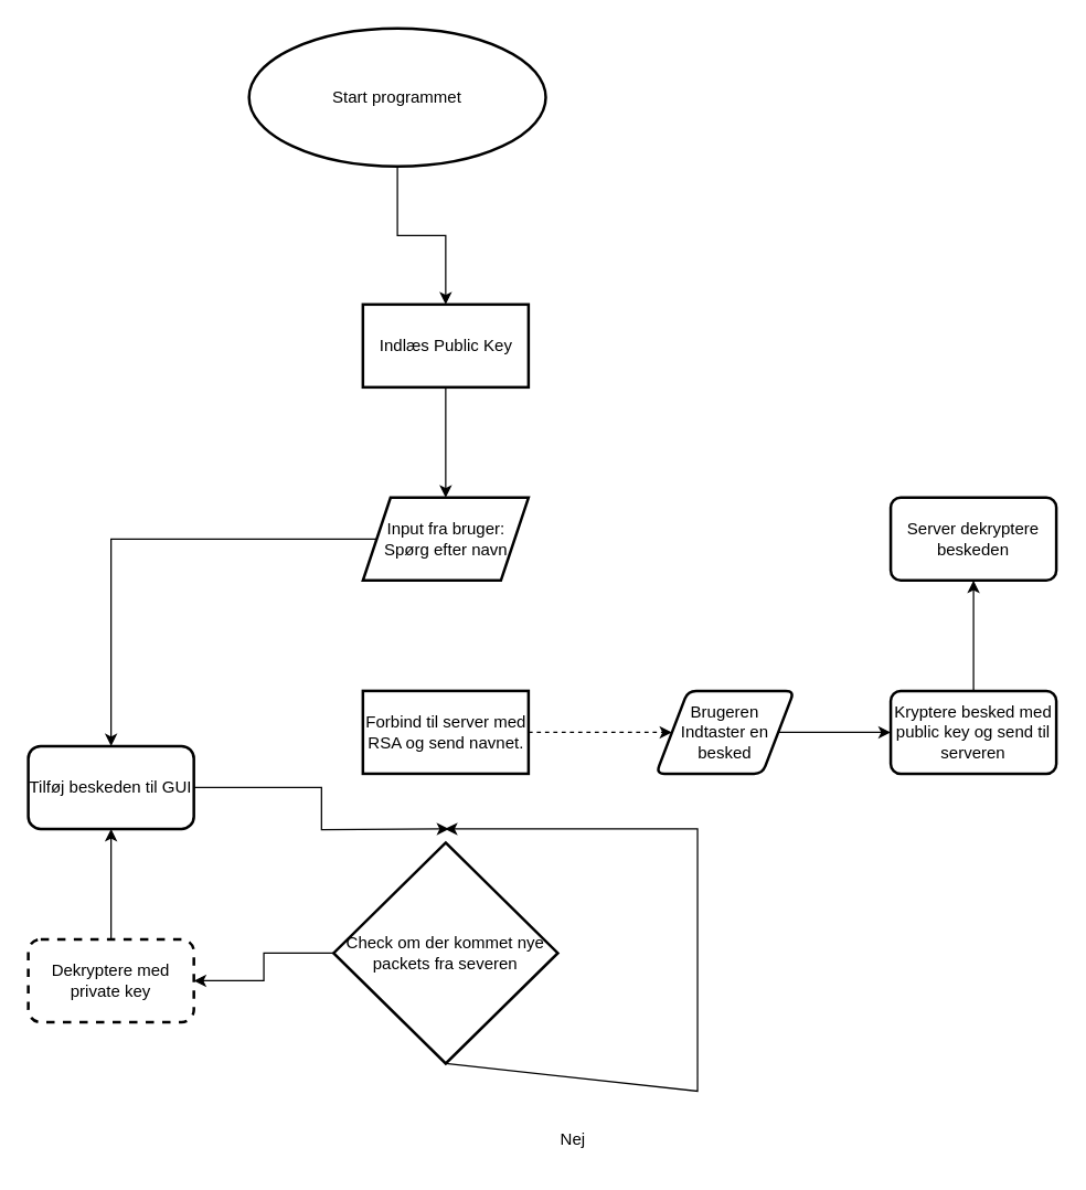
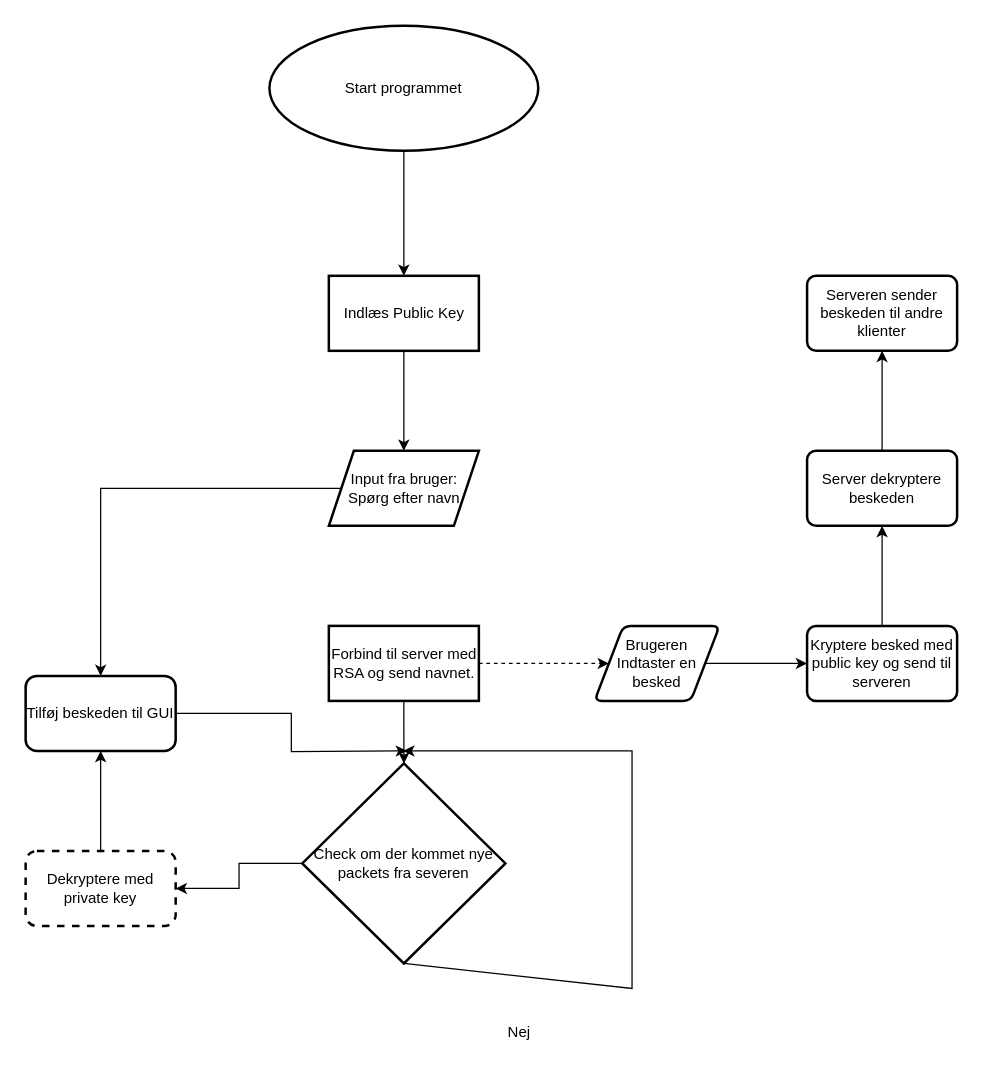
- <mxCell id="3" value="Start programmet" style="strokeWidth=2;html=1;shape=mxgraph.flowchart.start_2;whiteSpace=wrap;" vertex="1" parent="1"><mxGeometry x="180" y="20" width="215" height="100" as="geometry" /></mxCell>
+ <mxCell id="3" value="Start programmet" style="strokeWidth=2;html=1;shape=mxgraph.flowchart.start_2;whiteSpace=wrap;" vertex="1" parent="1"><mxGeometry x="215" y="20" width="215" height="100" as="geometry" /></mxCell>
+ <mxCell id="17" value="Serveren sender beskeden til andre klienter" style="whiteSpace=wrap;html=1;strokeWidth=2;rounded=1;arcSize=12;" vertex="1" parent="1"><mxGeometry x="645" y="220" width="120" height="60" as="geometry" /></mxCell>
+ <mxCell id="15" value="" style="edgeStyle=orthogonalEdgeStyle;rounded=0;orthogonalLoop=1;jettySize=auto;html=1;" edge="1" parent="1" source="16" target="17"><mxGeometry relative="1" as="geometry" /></mxCell>
+ <mxCell id="9" value="" style="edgeStyle=orthogonalEdgeStyle;rounded=0;orthogonalLoop=1;jettySize=auto;html=1;" edge="1" parent="1" source="10" target="19"><mxGeometry relative="1" as="geometry" /></mxCell>
